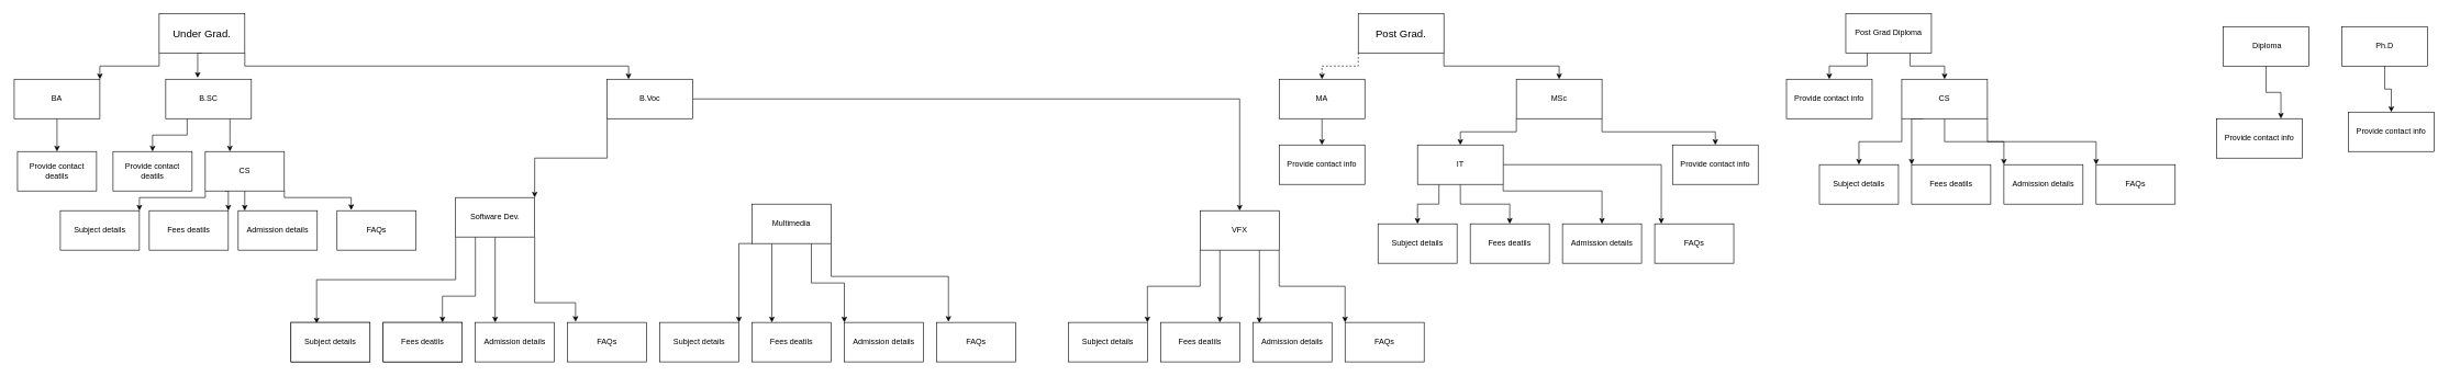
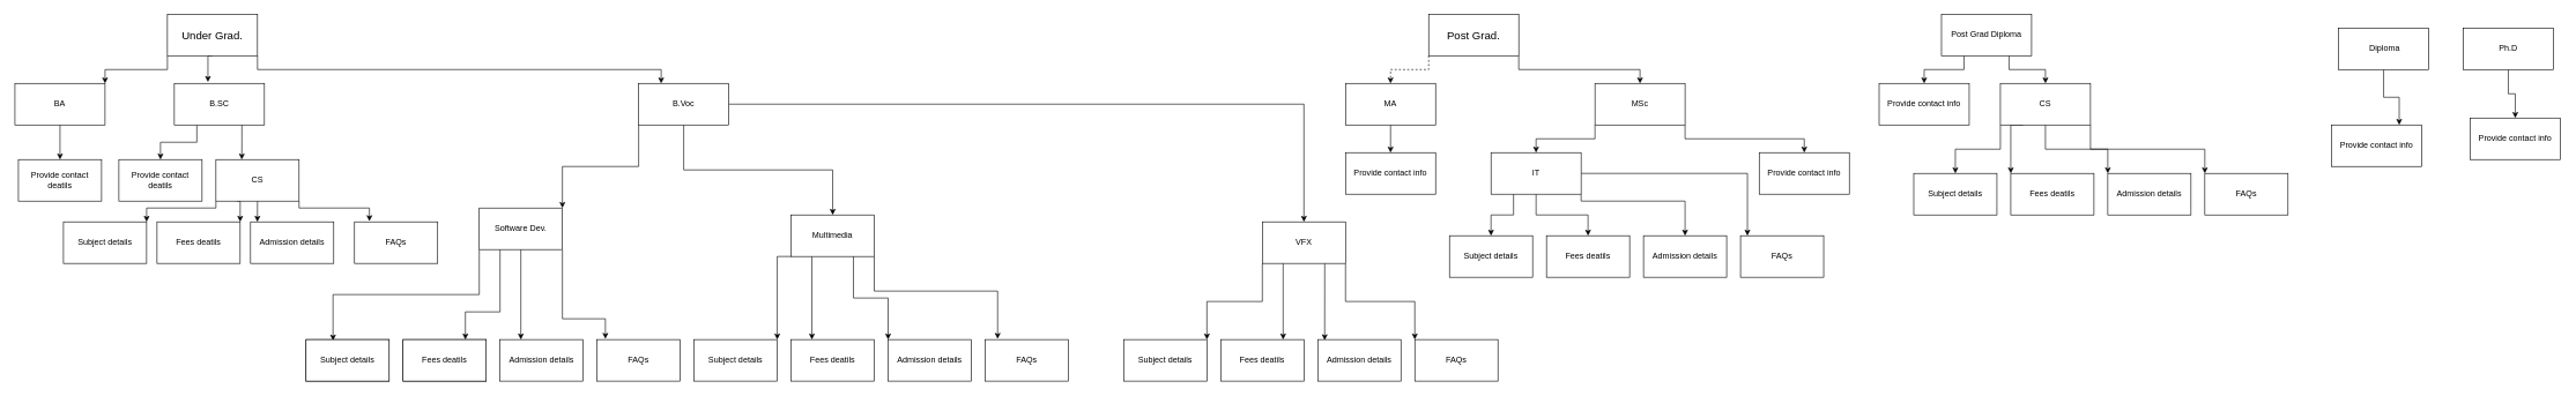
+ <mxCell id="19" style="edgeStyle=orthogonalEdgeStyle;rounded=0;orthogonalLoop=1;jettySize=auto;html=1;exitX=0.5;exitY=1;exitDx=0;exitDy=0;" edge="1" parent="1" source="21" target="38"><mxGeometry relative="1" as="geometry" /></mxCell>
